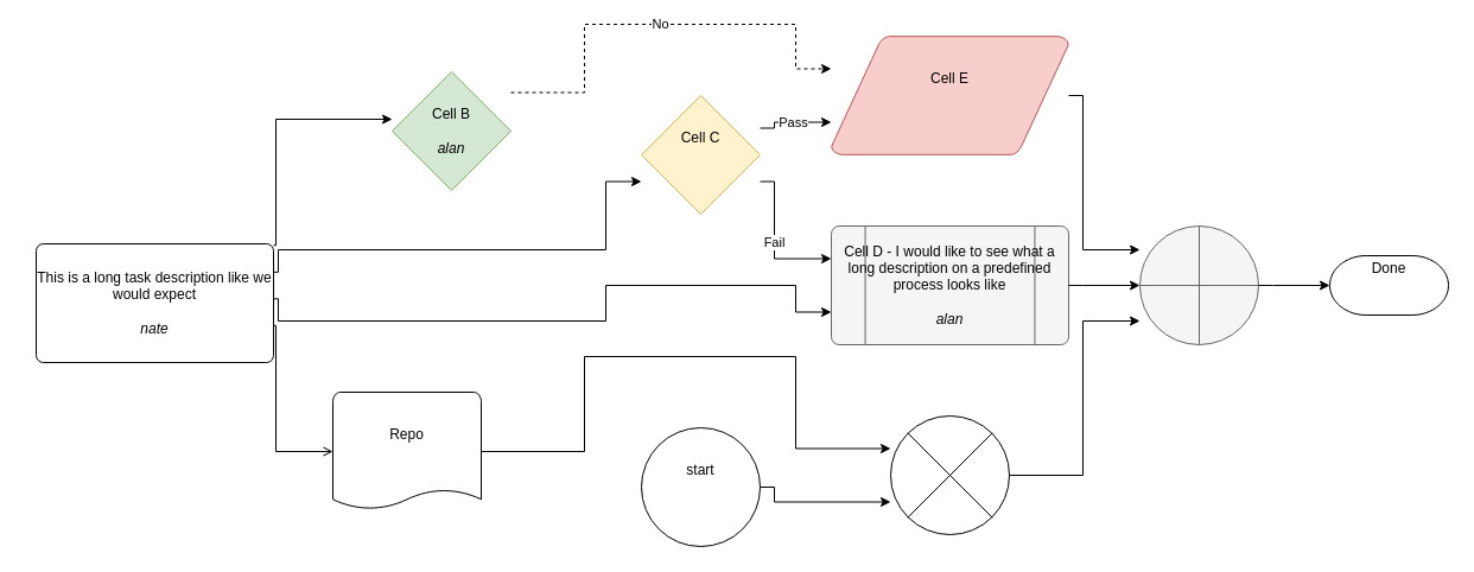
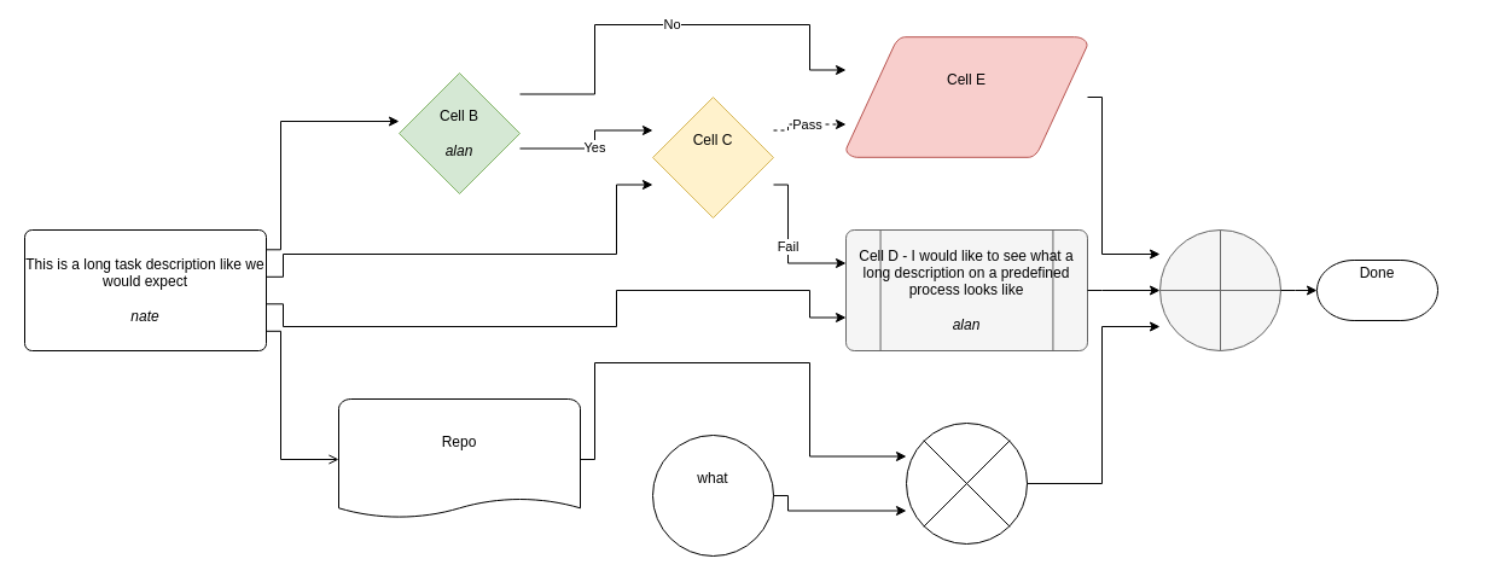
- <mxCell id="24" value="No" style="edgeStyle=orthogonalEdgeStyle;rounded=0;orthogonalLoop=1;jettySize=auto;html=1;dashed=1;" parent="1" source="3" target="6" edge="1"><mxGeometry relative="1" as="geometry"><Array as="points"><mxPoint x="492" y="77.5" /><mxPoint x="510" y="20" /><mxPoint x="670" y="20" /><mxPoint x="688" y="57.5" /></Array></mxGeometry></mxCell>
+ <mxCell id="24" value="No" style="edgeStyle=orthogonalEdgeStyle;rounded=0;orthogonalLoop=1;jettySize=auto;html=1;" parent="1" source="3" target="6" edge="1"><mxGeometry relative="1" as="geometry"><Array as="points"><mxPoint x="492" y="77.5" /><mxPoint x="510" y="20" /><mxPoint x="670" y="20" /><mxPoint x="688" y="57.5" /></Array></mxGeometry></mxCell>
- <mxCell id="23" value="Pass" style="edgeStyle=orthogonalEdgeStyle;rounded=0;orthogonalLoop=1;jettySize=auto;html=1;" parent="1" source="4" target="6" edge="1"><mxGeometry relative="1" as="geometry"><Array as="points"><mxPoint x="652" y="107.5" /><mxPoint x="688" y="102.5" /></Array></mxGeometry></mxCell>
+ <mxCell id="23" value="Pass" style="edgeStyle=orthogonalEdgeStyle;rounded=0;orthogonalLoop=1;jettySize=auto;html=1;dashed=1;" parent="1" source="4" target="6" edge="1"><mxGeometry relative="1" as="geometry"><Array as="points"><mxPoint x="652" y="107.5" /><mxPoint x="688" y="102.5" /></Array></mxGeometry></mxCell>
+ <mxCell id="22" value="Yes" style="edgeStyle=orthogonalEdgeStyle;rounded=0;orthogonalLoop=1;jettySize=auto;html=1;" parent="1" source="3" target="4" edge="1"><mxGeometry relative="1" as="geometry"><Array as="points"><mxPoint x="492" y="122.5" /><mxPoint x="528" y="107.5" /></Array></mxGeometry></mxCell>
- <mxCell id="8" value="Done&lt;br&gt;&lt;br&gt;&lt;i&gt;&lt;/i&gt;&lt;br&gt;" style="whiteSpace=wrap;shape=mxgraph.flowchart.terminator;html=1;" parent="1" vertex="1"><mxGeometry x="1120" y="215" width="100" height="50" as="geometry" /></mxCell>
+ <mxCell id="8" value="Done&lt;br&gt;&lt;br&gt;&lt;i&gt;&lt;/i&gt;&lt;br&gt;" style="whiteSpace=wrap;shape=mxgraph.flowchart.terminator;html=1;" parent="1" vertex="1"><mxGeometry x="1090" y="215" width="100" height="50" as="geometry" /></mxCell>
- <mxCell id="2" value="This is a long task description like we would expect&lt;br&gt;&lt;br&gt;&lt;i&gt;nate&lt;/i&gt;&lt;br&gt;" style="whiteSpace=wrap;shape=mxgraph.flowchart.process;html=1;" parent="1" vertex="1"><mxGeometry x="30" y="205" width="200" height="100" as="geometry" /></mxCell>
+ <mxCell id="2" value="This is a long task description like we would expect&lt;br&gt;&lt;br&gt;&lt;i&gt;nate&lt;/i&gt;&lt;br&gt;" style="whiteSpace=wrap;shape=mxgraph.flowchart.process;html=1;" parent="1" vertex="1"><mxGeometry x="20" y="190" width="200" height="100" as="geometry" /></mxCell>
- <mxCell id="9" value="Repo&lt;br&gt;&lt;br&gt;&lt;i&gt;&lt;/i&gt;&lt;br&gt;" style="whiteSpace=wrap;shape=mxgraph.flowchart.document;html=1;" parent="1" vertex="1"><mxGeometry x="280" y="330" width="125" height="100" as="geometry" /></mxCell>
+ <mxCell id="9" value="Repo&lt;br&gt;&lt;br&gt;&lt;i&gt;&lt;/i&gt;&lt;br&gt;" style="whiteSpace=wrap;shape=mxgraph.flowchart.document;html=1;" parent="1" vertex="1"><mxGeometry x="280" y="330" width="200" height="100" as="geometry" /></mxCell>
- <mxCell id="11" value="start&lt;br&gt;&lt;br&gt;&lt;i&gt;&lt;/i&gt;&lt;br&gt;" style="whiteSpace=wrap;shape=mxgraph.flowchart.start_1;html=1;" parent="1" vertex="1"><mxGeometry x="540" y="360" width="100" height="100" as="geometry" /></mxCell>
+ <mxCell id="11" value="what&lt;br&gt;&lt;br&gt;&lt;i&gt;&lt;/i&gt;&lt;br&gt;" style="whiteSpace=wrap;shape=mxgraph.flowchart.start_1;html=1;" parent="1" vertex="1"><mxGeometry x="540" y="360" width="100" height="100" as="geometry" /></mxCell>
